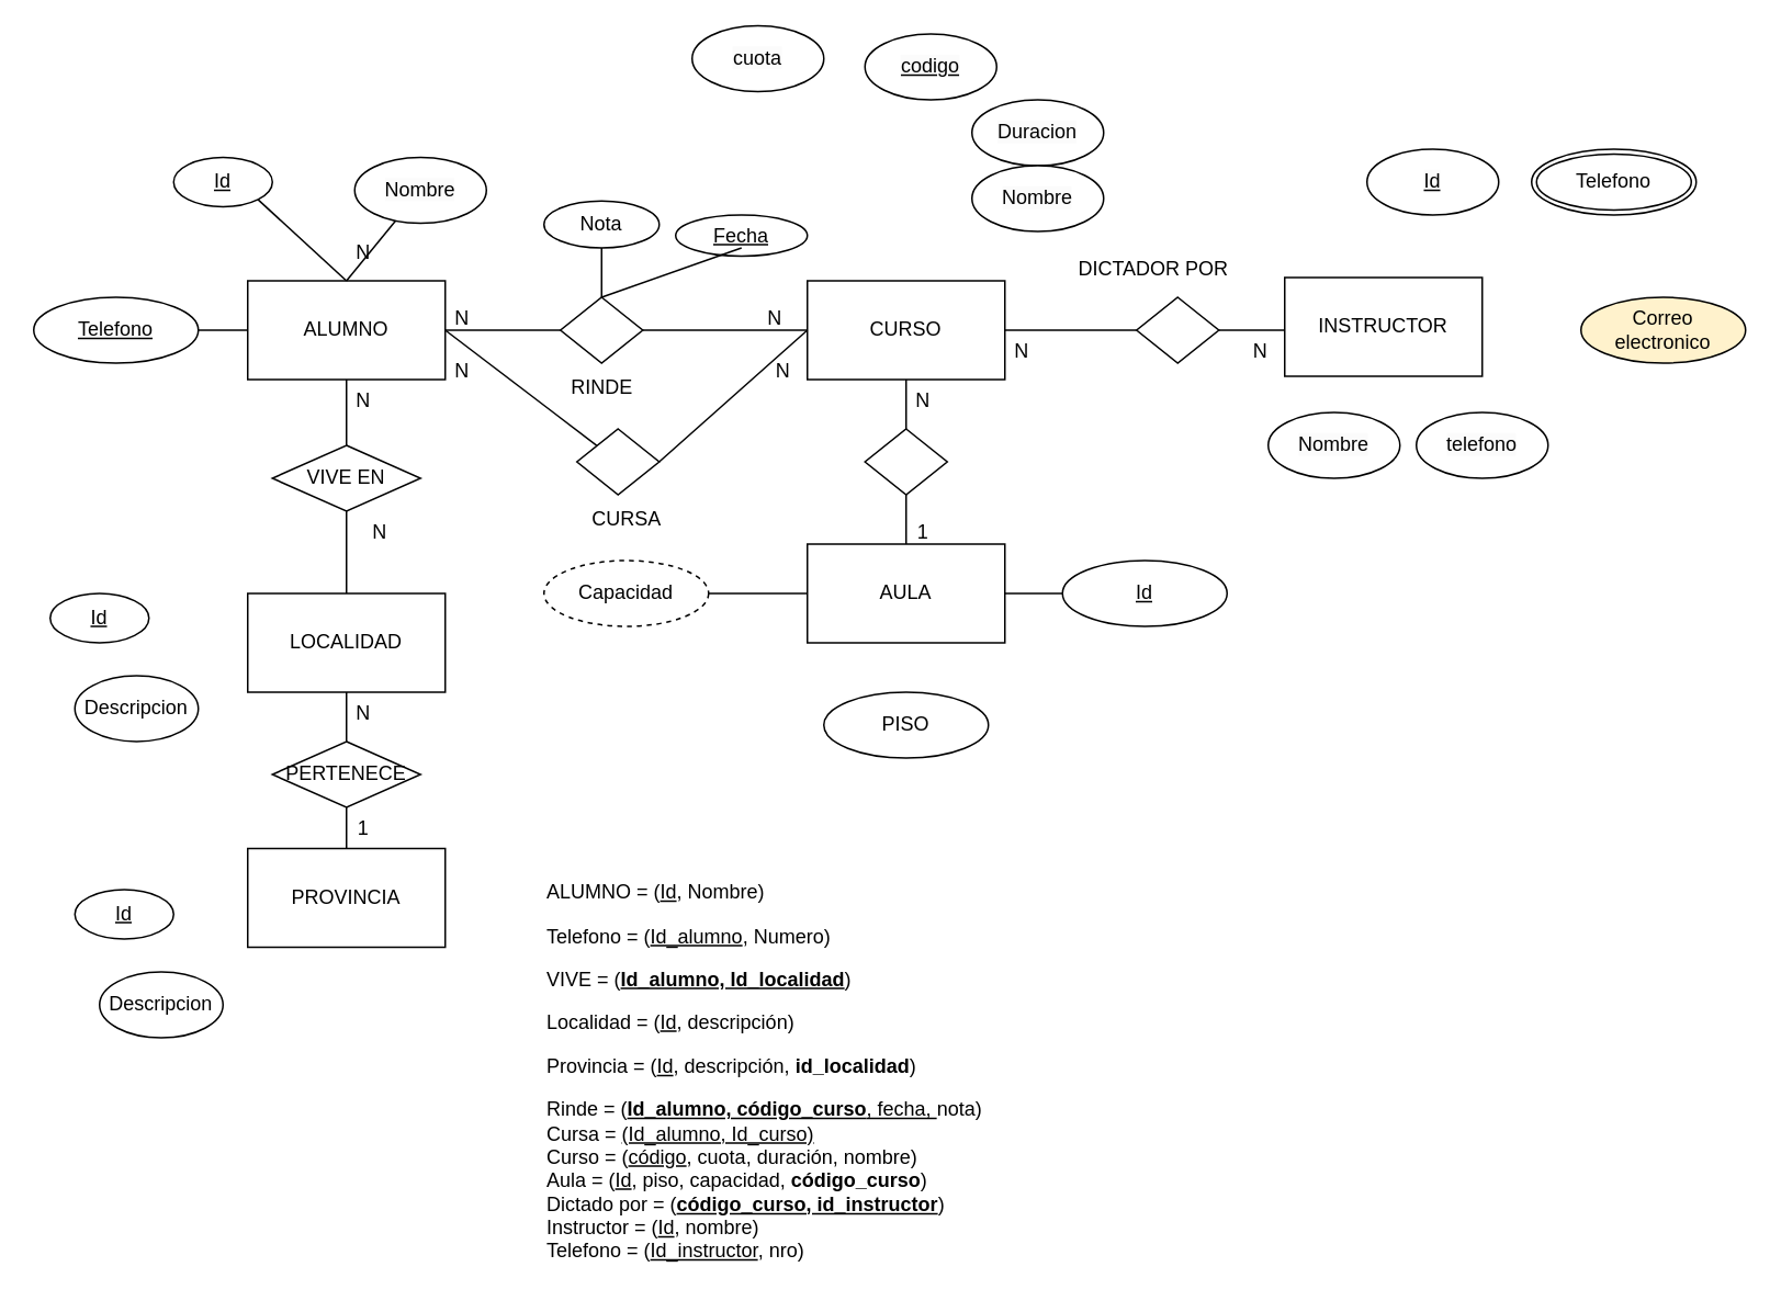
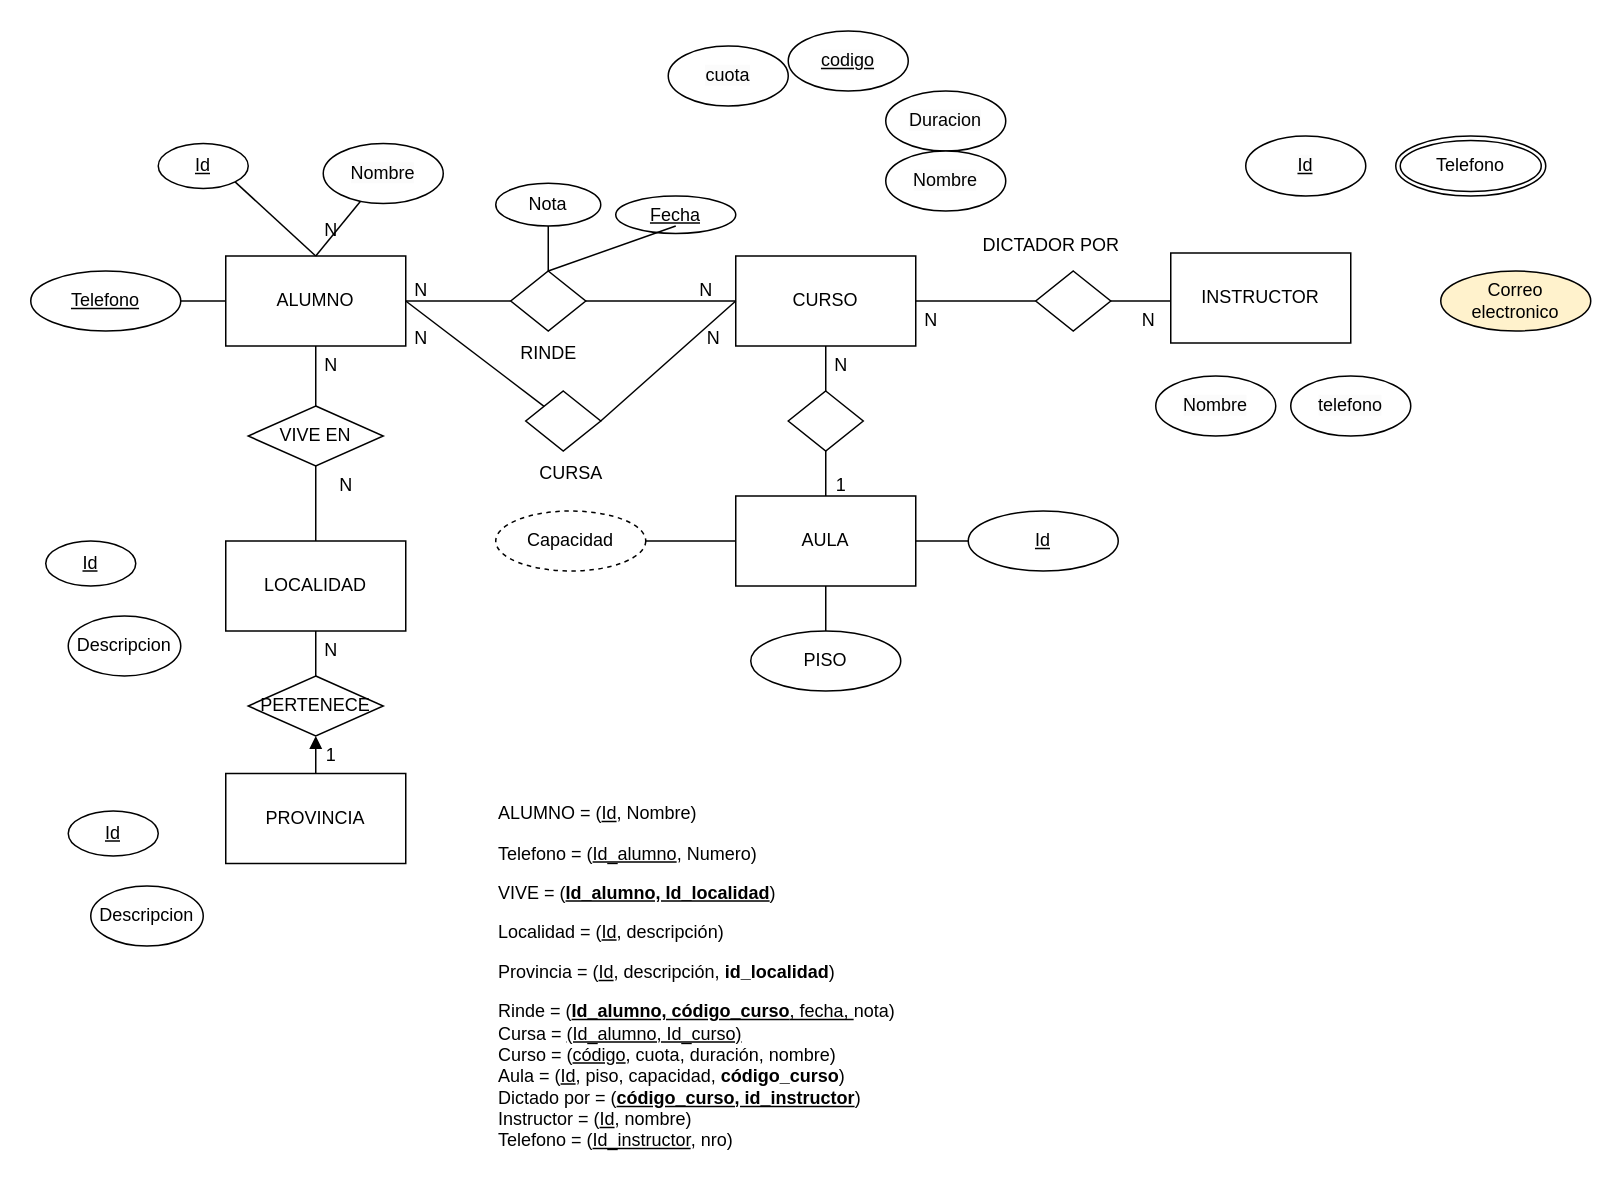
- <mxCell id="21" value="&lt;span style=&quot;color: rgb(0, 0, 0); font-family: Helvetica; font-size: 12px; font-style: normal; font-variant-ligatures: normal; font-variant-caps: normal; font-weight: 400; letter-spacing: normal; orphans: 2; text-align: center; text-indent: 0px; text-transform: none; widows: 2; word-spacing: 0px; -webkit-text-stroke-width: 0px; background-color: rgb(251, 251, 251); text-decoration-thickness: initial; text-decoration-style: initial; text-decoration-color: initial; float: none; display: inline !important;&quot;&gt;cuota&lt;/span&gt;" style="ellipse;whiteSpace=wrap;html=1;" parent="1" vertex="1"><mxGeometry x="420" y="15" width="80" height="40" as="geometry" /></mxCell>
+ <mxCell id="21" value="&lt;span style=&quot;color: rgb(0, 0, 0); font-family: Helvetica; font-size: 12px; font-style: normal; font-variant-ligatures: normal; font-variant-caps: normal; font-weight: 400; letter-spacing: normal; orphans: 2; text-align: center; text-indent: 0px; text-transform: none; widows: 2; word-spacing: 0px; -webkit-text-stroke-width: 0px; background-color: rgb(251, 251, 251); text-decoration-thickness: initial; text-decoration-style: initial; text-decoration-color: initial; float: none; display: inline !important;&quot;&gt;cuota&lt;/span&gt;" style="ellipse;whiteSpace=wrap;html=1;" parent="1" vertex="1"><mxGeometry x="445" y="30" width="80" height="40" as="geometry" /></mxCell>
+ <mxCell id="42" value="" style="endArrow=none;html=1;rounded=0;exitX=0.5;exitY=0;exitDx=0;exitDy=0;entryX=0.5;entryY=1;entryDx=0;entryDy=0;" parent="1" source="39" target="35" edge="1"><mxGeometry relative="1" as="geometry"><mxPoint x="410" y="310" as="sourcePoint" /><mxPoint x="570" y="310" as="targetPoint" /></mxGeometry></mxCell>
- <mxCell id="51" value="" style="endArrow=none;html=1;rounded=0;entryX=0.5;entryY=1;entryDx=0;entryDy=0;exitX=0.5;exitY=0.083;exitDx=0;exitDy=0;exitPerimeter=0;" parent="1" source="52" target="50" edge="1"><mxGeometry relative="1" as="geometry"><mxPoint x="210" y="510" as="sourcePoint" /><mxPoint x="220" y="320" as="targetPoint" /></mxGeometry></mxCell>
+ <mxCell id="51" value="" style="endArrow=block;html=1;rounded=0;entryX=0.5;entryY=1;entryDx=0;entryDy=0;exitX=0.5;exitY=0.083;exitDx=0;exitDy=0;exitPerimeter=0;" parent="1" source="52" target="50" edge="1"><mxGeometry relative="1" as="geometry"><mxPoint x="210" y="510" as="sourcePoint" /><mxPoint x="220" y="320" as="targetPoint" /></mxGeometry></mxCell>
